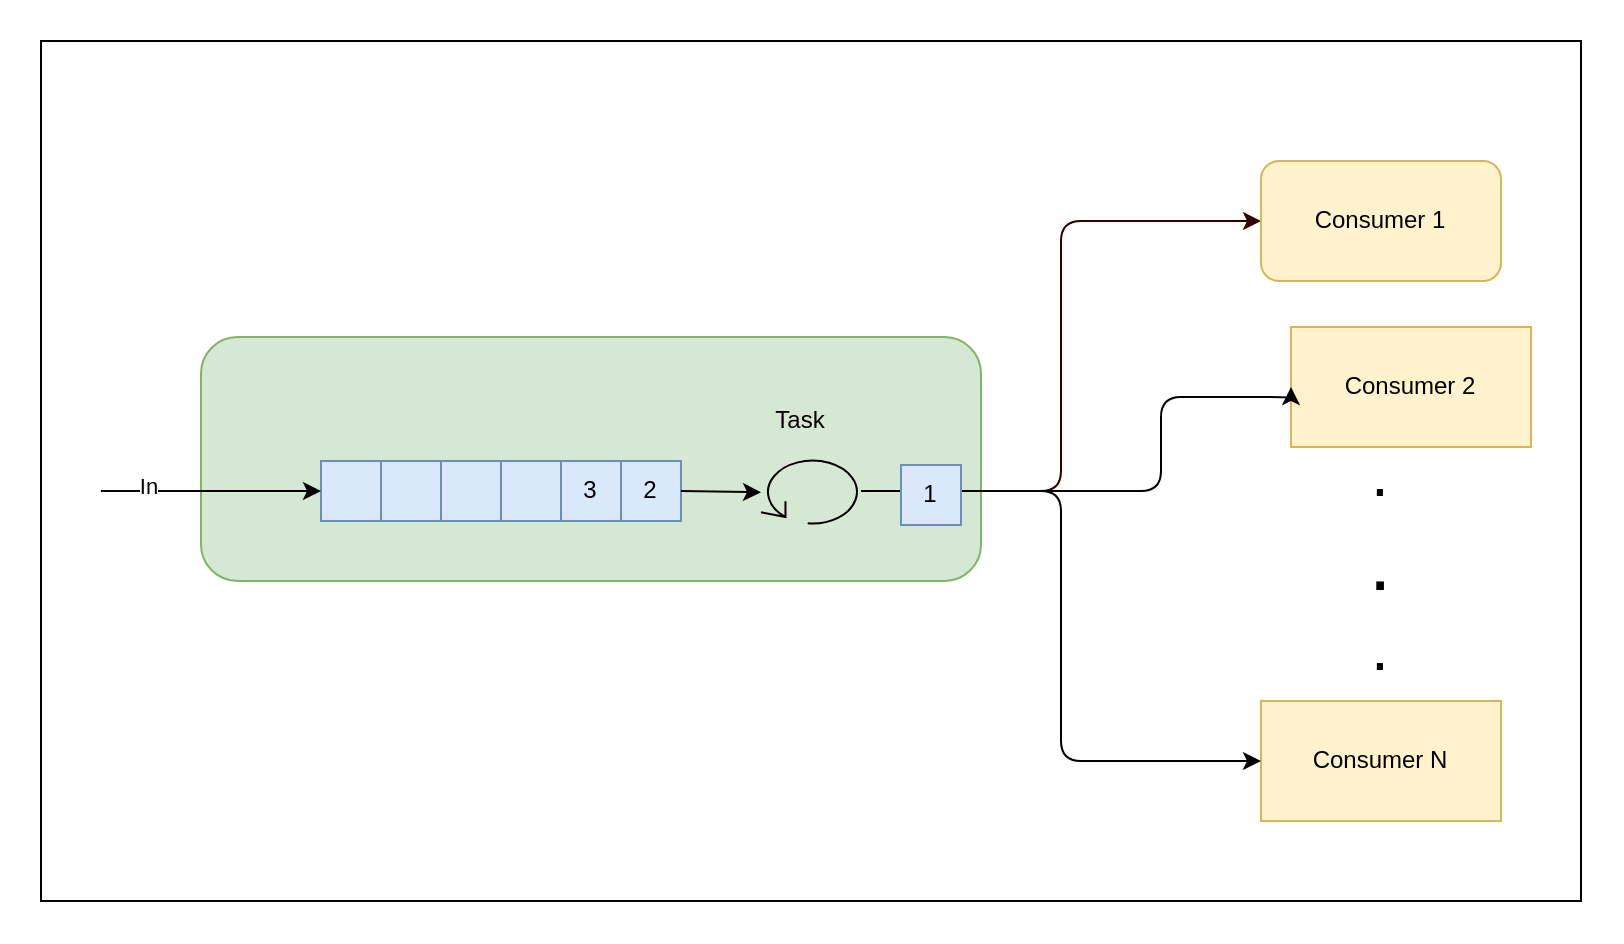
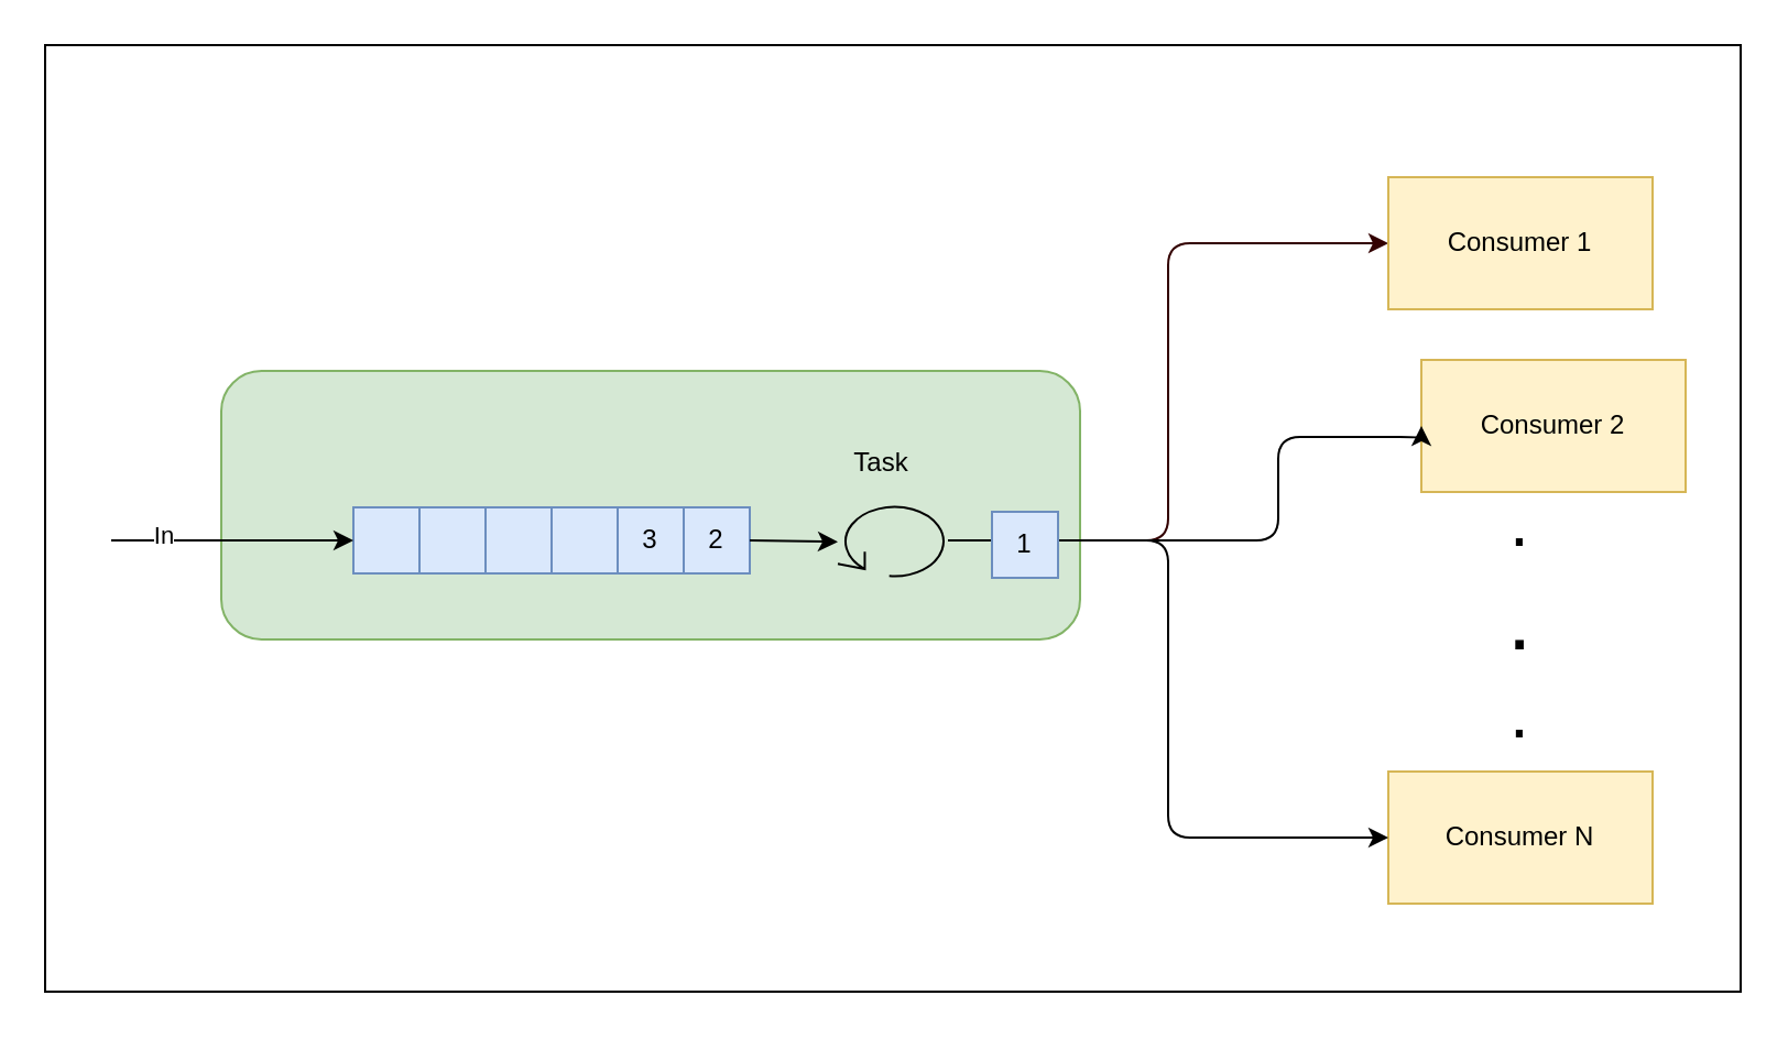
- <mxCell id="16" value="Consumer 1" style="whiteSpace=wrap;html=1;fillColor=#fff2cc;strokeColor=#d6b656;rounded=1;" vertex="1" parent="1"><mxGeometry x="630" y="80" width="120" height="60" as="geometry" /></mxCell>
+ <mxCell id="16" value="Consumer 1" style="rounded=0;whiteSpace=wrap;html=1;fillColor=#fff2cc;strokeColor=#d6b656;" vertex="1" parent="1"><mxGeometry x="630" y="80" width="120" height="60" as="geometry" /></mxCell>
